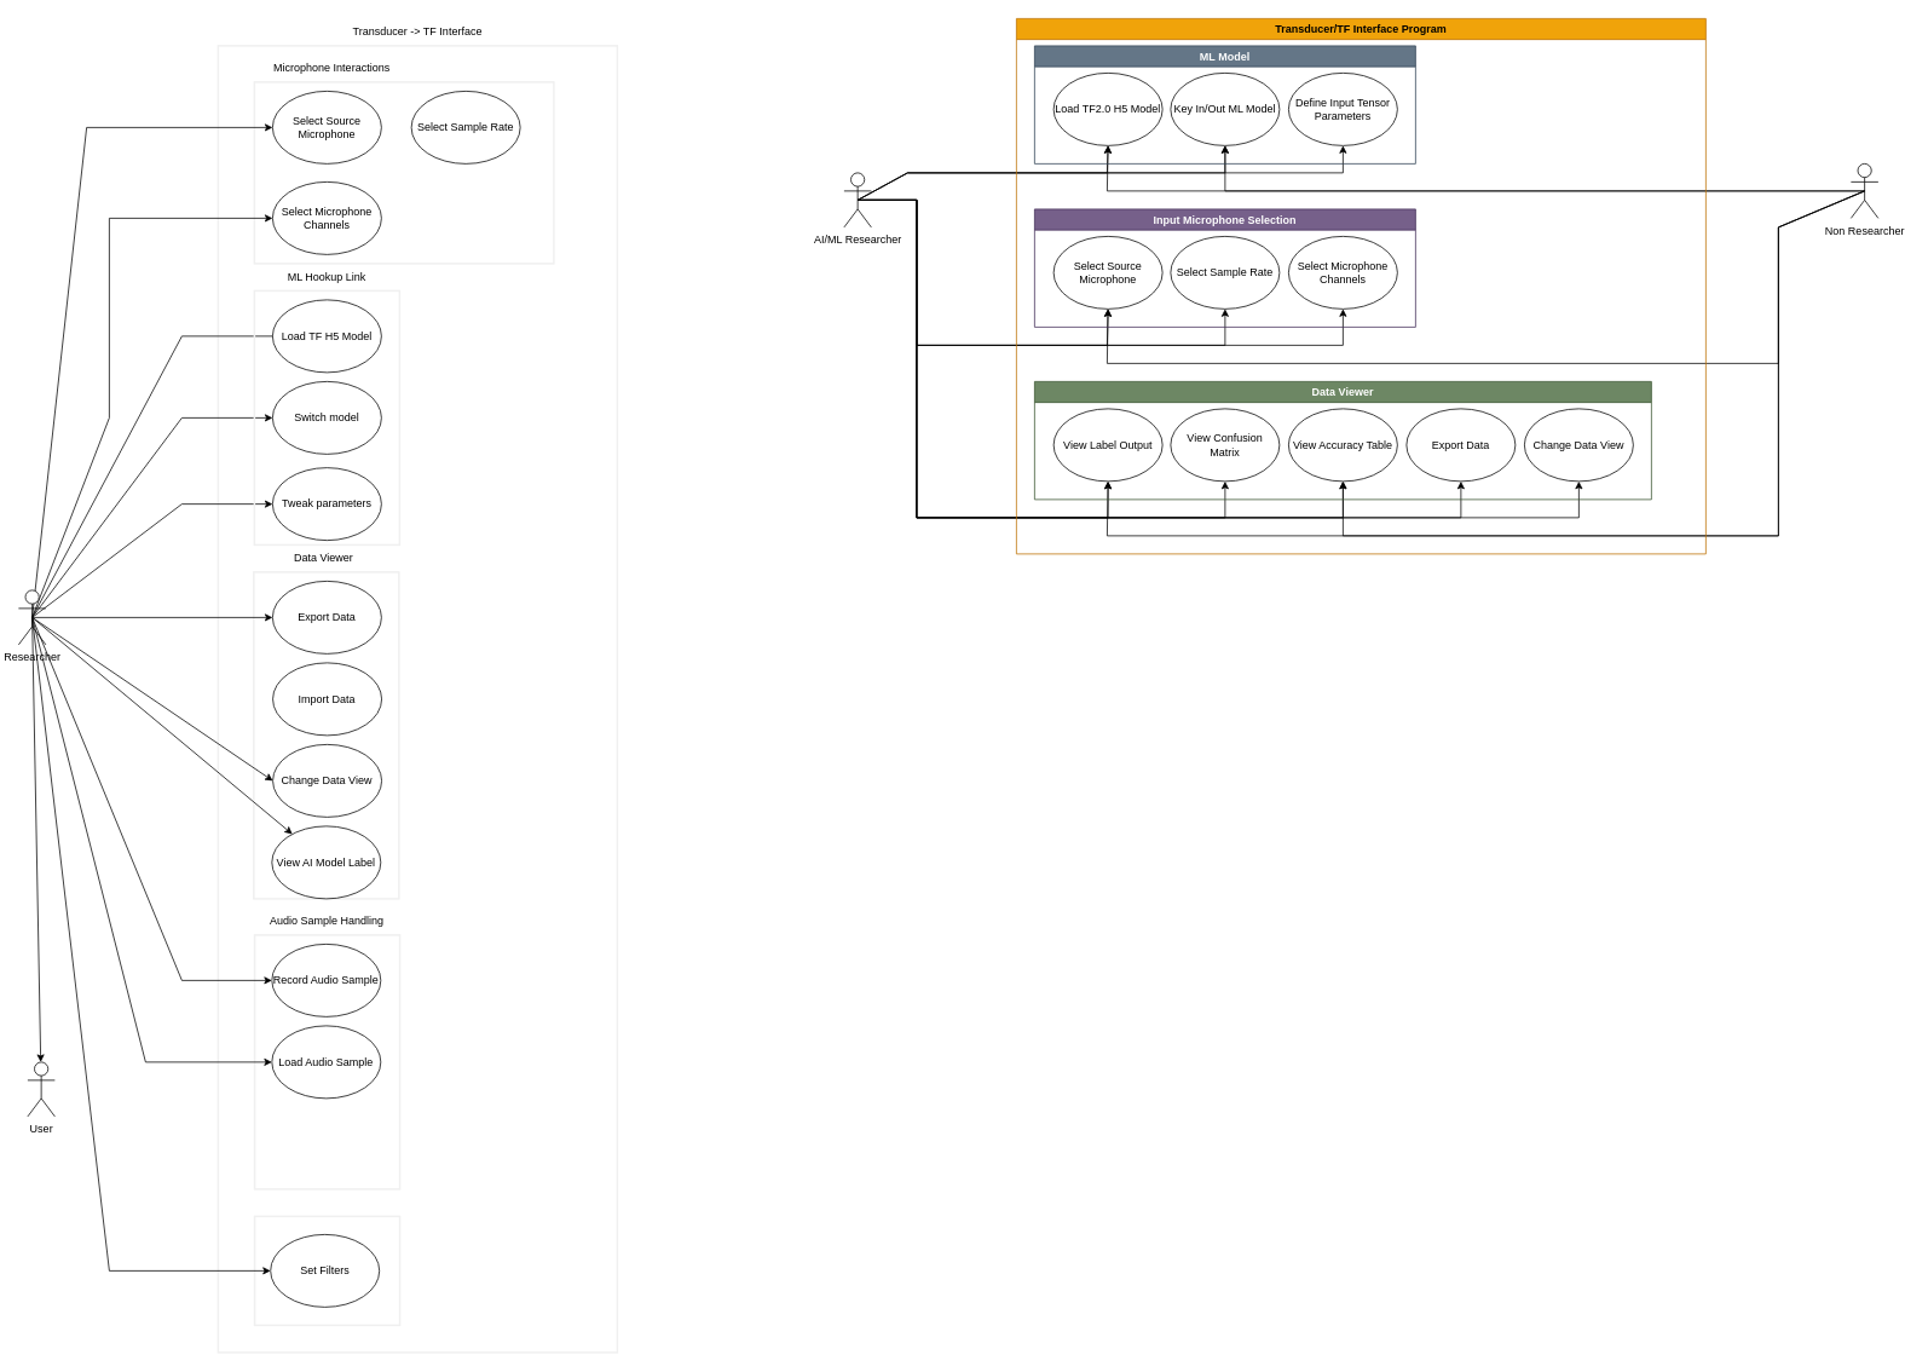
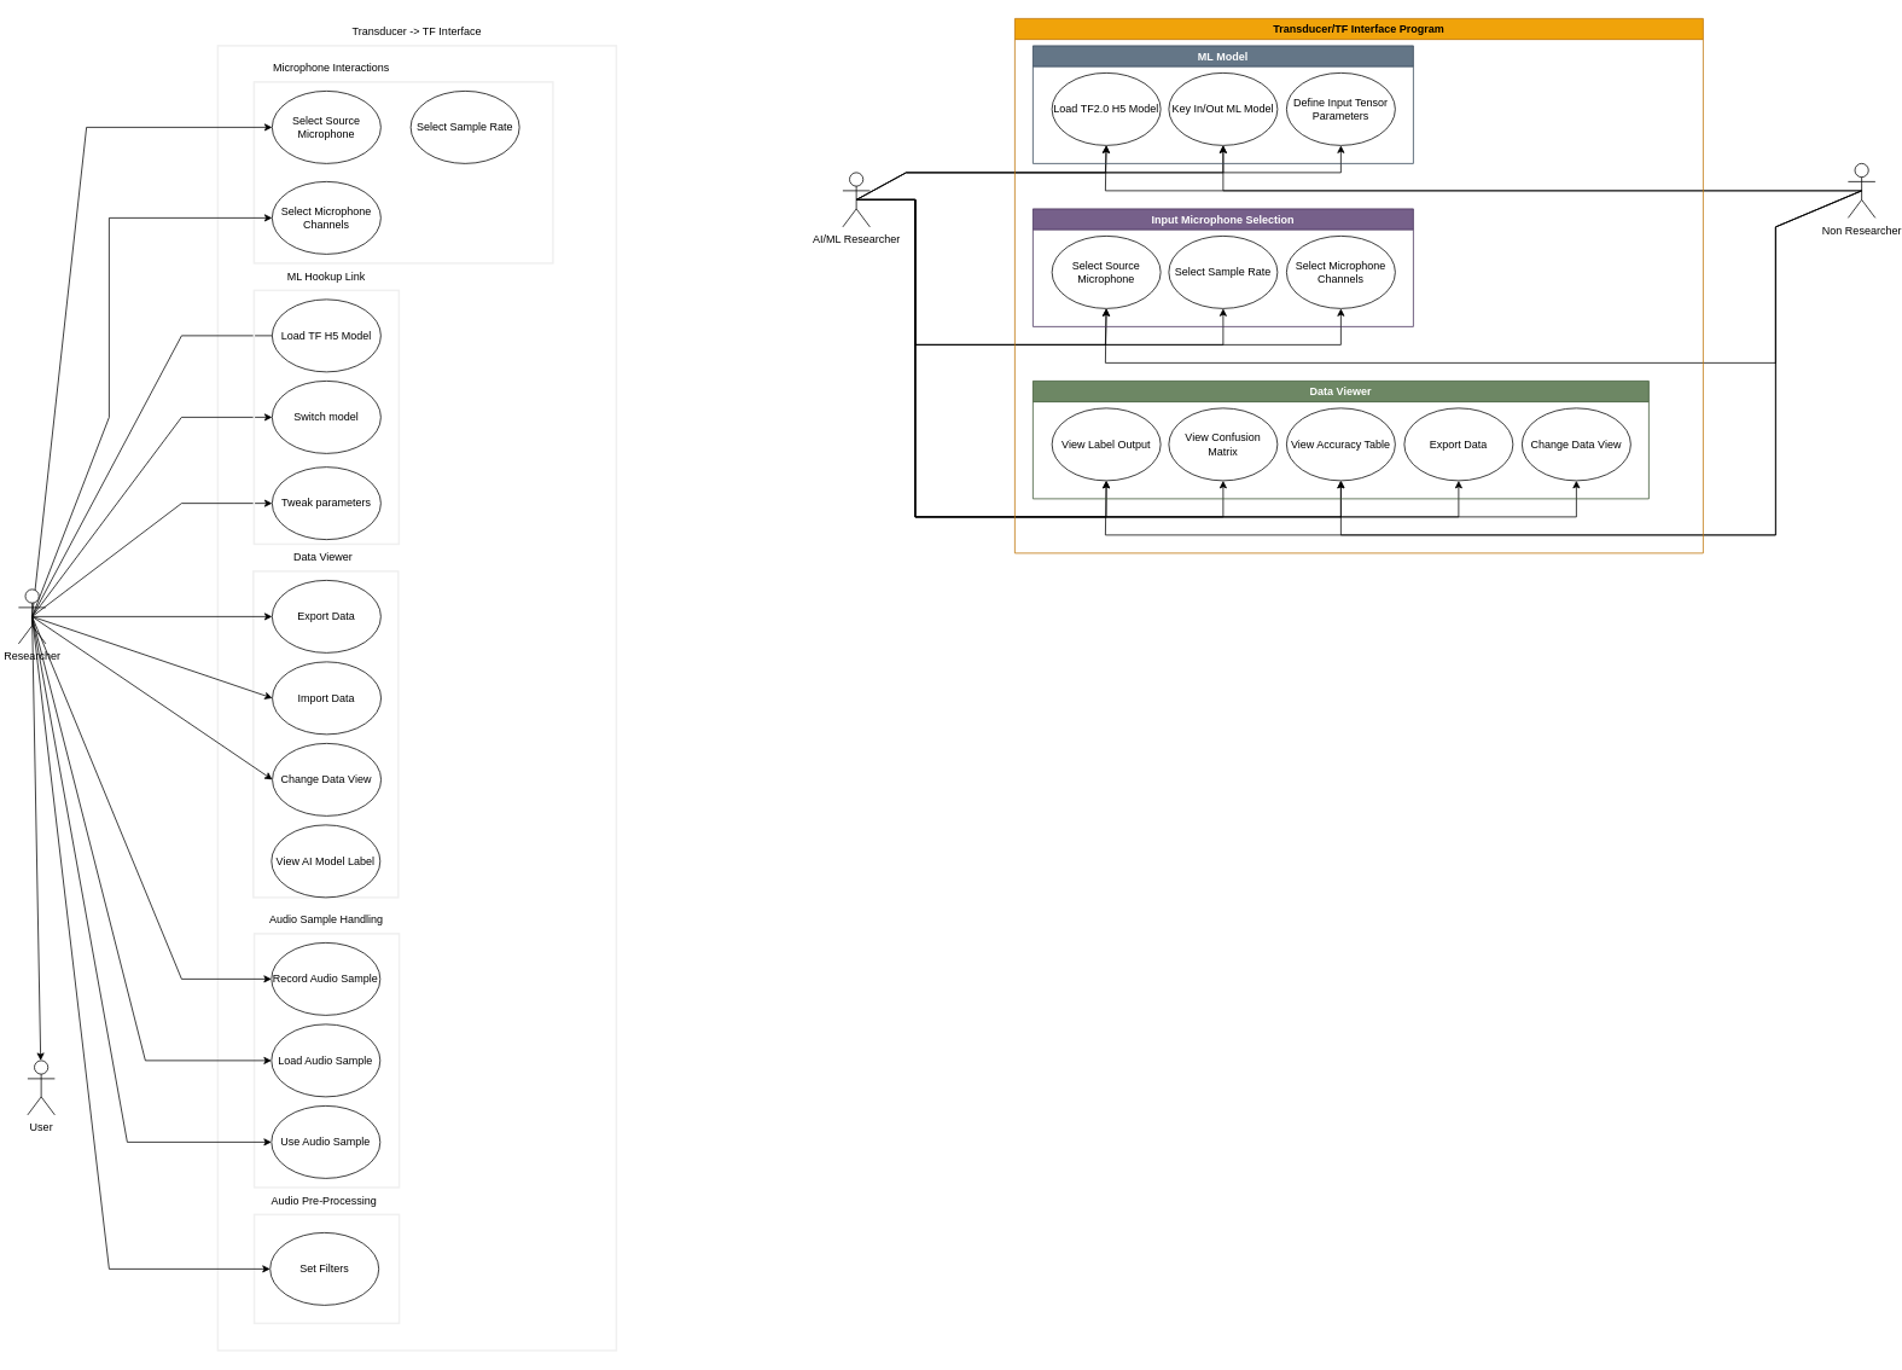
- <mxCell id="13" style="edgeStyle=none;rounded=0;orthogonalLoop=1;jettySize=auto;html=1;exitX=0.5;exitY=0.5;exitDx=0;exitDy=0;exitPerimeter=0;" parent="1" source="20" target="37" edge="1"><mxGeometry relative="1" as="geometry" /></mxCell>
+ <mxCell id="13" style="edgeStyle=none;rounded=0;orthogonalLoop=1;jettySize=auto;html=1;exitX=0.5;exitY=0.5;exitDx=0;exitDy=0;exitPerimeter=0;entryX=0;entryY=0.5;entryDx=0;entryDy=0;" parent="1" source="20" target="40" edge="1"><mxGeometry relative="1" as="geometry" /></mxCell>
+ <mxCell id="18" style="edgeStyle=none;rounded=0;orthogonalLoop=1;jettySize=auto;html=1;exitX=0.5;exitY=0.5;exitDx=0;exitDy=0;exitPerimeter=0;entryX=0;entryY=0.5;entryDx=0;entryDy=0;" parent="1" source="20" target="31" edge="1"><mxGeometry relative="1" as="geometry"><Array as="points"><mxPoint x="140" y="1260" /></Array></mxGeometry></mxCell>
+ <mxCell id="31" value="Use Audio Sample" style="ellipse;whiteSpace=wrap;html=1;" parent="1" vertex="1"><mxGeometry x="299.25" y="1220" width="120" height="80" as="geometry" /></mxCell>
+ <mxCell id="44" value="Audio Pre-Processing" style="text;html=1;strokeColor=none;fillColor=none;align=center;verticalAlign=middle;whiteSpace=wrap;rounded=0;" parent="1" vertex="1"><mxGeometry x="280.25" y="1310" width="155" height="30" as="geometry" /></mxCell>
